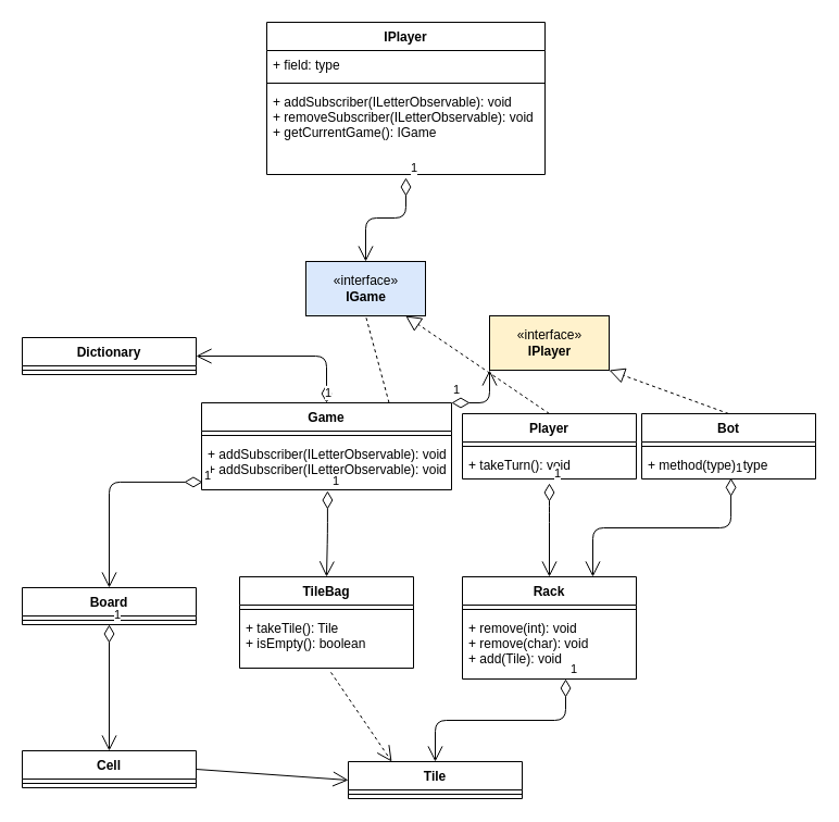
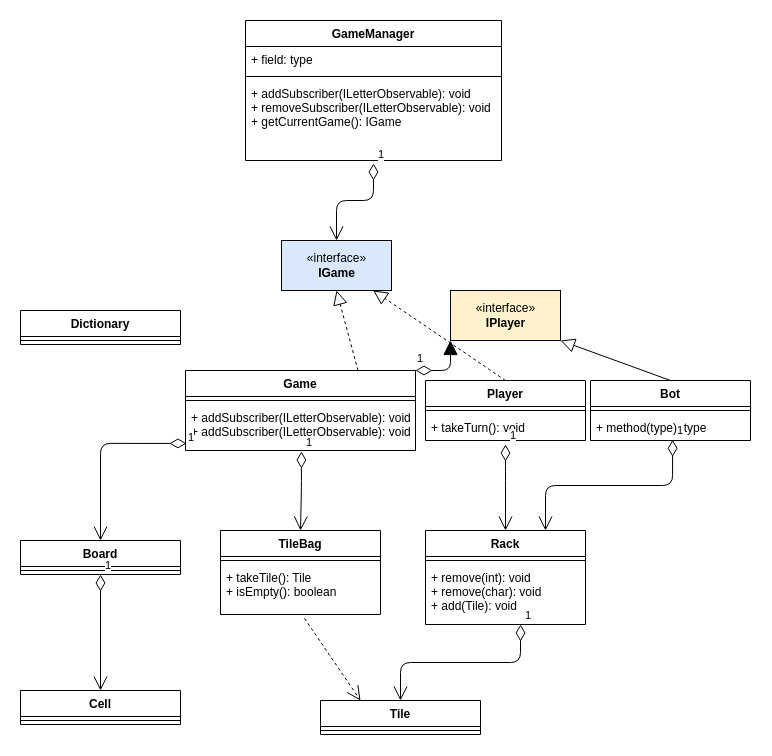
- <mxCell id="40" value="IPlayer" style="swimlane;fontStyle=1;align=center;verticalAlign=top;childLayout=stackLayout;horizontal=1;startSize=26;horizontalStack=0;resizeParent=1;resizeParentMax=0;resizeLast=0;collapsible=1;marginBottom=0;" vertex="1" parent="1"><mxGeometry x="245" y="20" width="256" height="140" as="geometry" /></mxCell>
+ <mxCell id="40" value="GameManager" style="swimlane;fontStyle=1;align=center;verticalAlign=top;childLayout=stackLayout;horizontal=1;startSize=26;horizontalStack=0;resizeParent=1;resizeParentMax=0;resizeLast=0;collapsible=1;marginBottom=0;" vertex="1" parent="1"><mxGeometry x="245" y="20" width="256" height="140" as="geometry" /></mxCell>
- <mxCell id="39" value="" style="endArrow=none;dashed=1;endFill=0;endSize=12;html=1;exitX=0.75;exitY=0;exitDx=0;exitDy=0;entryX=0.5;entryY=1;entryDx=0;entryDy=0;" edge="1" parent="1" source="2" target="38"><mxGeometry width="160" relative="1" as="geometry"><mxPoint x="271" y="420" as="sourcePoint" /><mxPoint x="431" y="420" as="targetPoint" /></mxGeometry></mxCell>
+ <mxCell id="39" value="" style="endArrow=block;dashed=1;endFill=0;endSize=12;html=1;exitX=0.75;exitY=0;exitDx=0;exitDy=0;entryX=0.5;entryY=1;entryDx=0;entryDy=0;" edge="1" parent="1" source="2" target="38"><mxGeometry width="160" relative="1" as="geometry"><mxPoint x="271" y="420" as="sourcePoint" /><mxPoint x="431" y="420" as="targetPoint" /></mxGeometry></mxCell>
- <mxCell id="36" value="1" style="endArrow=open;html=1;endSize=12;startArrow=diamondThin;startSize=14;startFill=0;edgeStyle=orthogonalEdgeStyle;align=left;verticalAlign=bottom;exitX=0.5;exitY=0;exitDx=0;exitDy=0;entryX=1;entryY=0.5;entryDx=0;entryDy=0;" parent="1" source="2" target="5" edge="1"><mxGeometry x="-1" y="3" relative="1" as="geometry"><mxPoint x="280" y="530" as="sourcePoint" /><mxPoint x="440" y="530" as="targetPoint" /></mxGeometry></mxCell>
- <mxCell id="8" value="1" style="endArrow=open;html=1;endSize=12;startArrow=diamondThin;startSize=14;startFill=0;edgeStyle=orthogonalEdgeStyle;align=left;verticalAlign=bottom;exitX=1;exitY=0;exitDx=0;exitDy=0;entryX=0;entryY=1;entryDx=0;entryDy=0;" parent="1" source="2" target="7" edge="1"><mxGeometry x="-1" y="3" relative="1" as="geometry"><mxPoint x="240" y="410" as="sourcePoint" /><mxPoint x="400" y="410" as="targetPoint" /><Array as="points"><mxPoint x="450" y="370" /></Array></mxGeometry></mxCell>
+ <mxCell id="8" value="1" style="endArrow=block;html=1;endSize=12;startArrow=diamondThin;startSize=14;startFill=0;edgeStyle=orthogonalEdgeStyle;align=left;verticalAlign=bottom;exitX=1;exitY=0;exitDx=0;exitDy=0;entryX=0;entryY=1;entryDx=0;entryDy=0;" parent="1" source="2" target="7" edge="1"><mxGeometry x="-1" y="3" relative="1" as="geometry"><mxPoint x="240" y="410" as="sourcePoint" /><mxPoint x="400" y="410" as="targetPoint" /><Array as="points"><mxPoint x="450" y="370" /></Array></mxGeometry></mxCell>
- <mxCell id="25" value="" style="endArrow=block;dashed=1;endFill=0;endSize=12;html=1;exitX=0.5;exitY=0;exitDx=0;exitDy=0;entryX=1;entryY=1;entryDx=0;entryDy=0;" parent="1" source="12" target="7" edge="1"><mxGeometry width="160" relative="1" as="geometry"><mxPoint x="360" y="500" as="sourcePoint" /><mxPoint x="520" y="500" as="targetPoint" /></mxGeometry></mxCell>
+ <mxCell id="25" value="" style="endArrow=block;dashed=0;endFill=0;endSize=12;html=1;exitX=0.5;exitY=0;exitDx=0;exitDy=0;entryX=1;entryY=1;entryDx=0;entryDy=0;" parent="1" source="12" target="7" edge="1"><mxGeometry width="160" relative="1" as="geometry"><mxPoint x="360" y="500" as="sourcePoint" /><mxPoint x="520" y="500" as="targetPoint" /></mxGeometry></mxCell>
- <mxCell id="37" value="" style="endArrow=open;endFill=1;endSize=12;html=1;exitX=1;exitY=0.5;exitDx=0;exitDy=0;entryX=0;entryY=0.5;entryDx=0;entryDy=0;" edge="1" parent="1" source="33" target="26"><mxGeometry width="160" relative="1" as="geometry"><mxPoint x="340" y="560" as="sourcePoint" /><mxPoint x="500" y="560" as="targetPoint" /></mxGeometry></mxCell>
